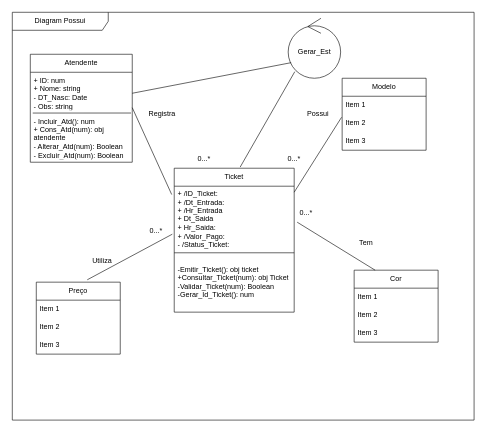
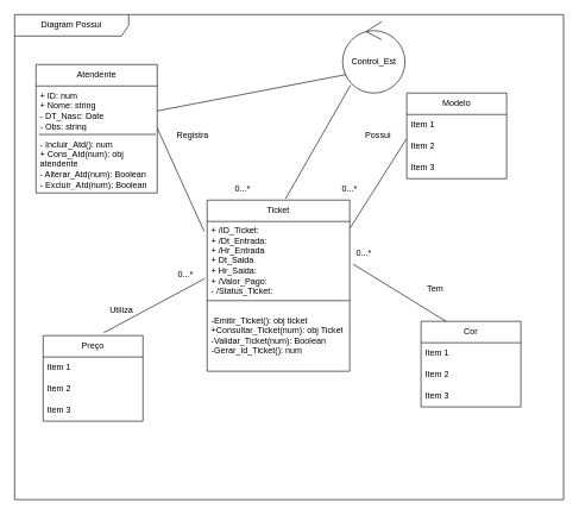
- <mxCell id="34" value="Gerar_Est" style="ellipse;shape=umlControl;whiteSpace=wrap;html=1;" vertex="1" parent="33"><mxGeometry x="460" y="10" width="87.5" height="100" as="geometry" /></mxCell>
+ <mxCell id="34" value="Control_Est" style="ellipse;shape=umlControl;whiteSpace=wrap;html=1;" vertex="1" parent="33"><mxGeometry x="460" y="10" width="87.5" height="100" as="geometry" /></mxCell>
